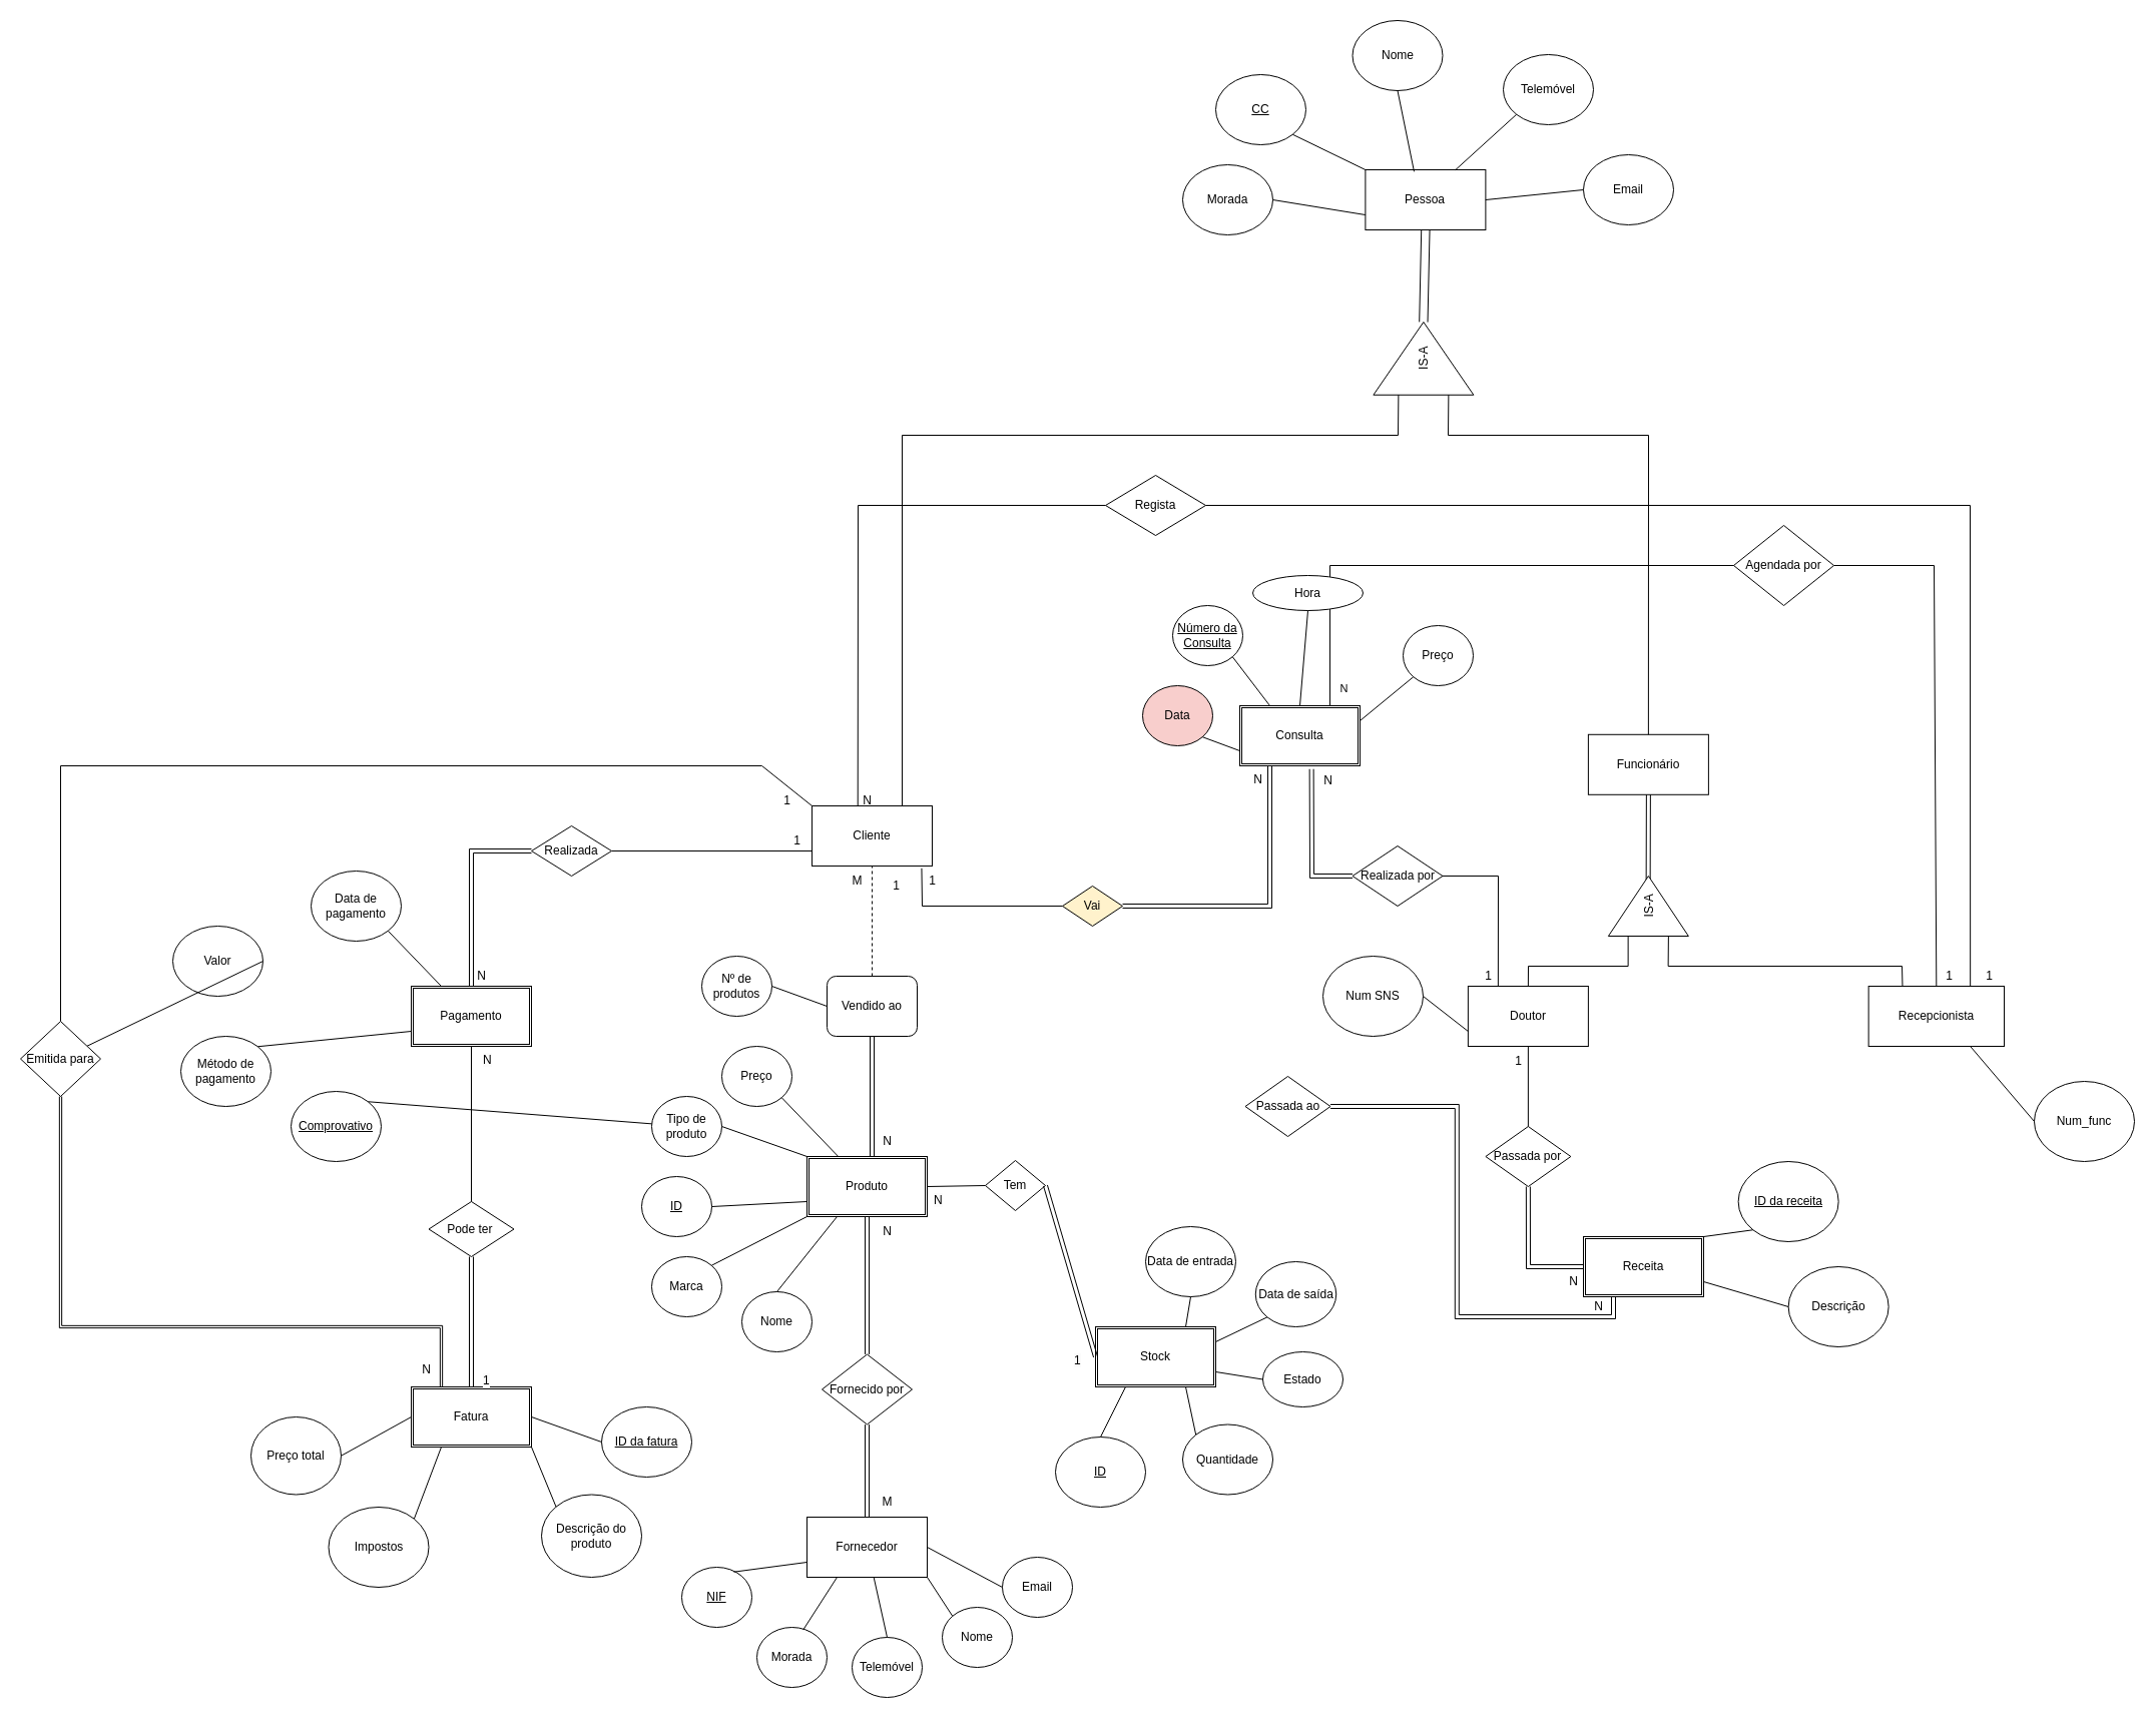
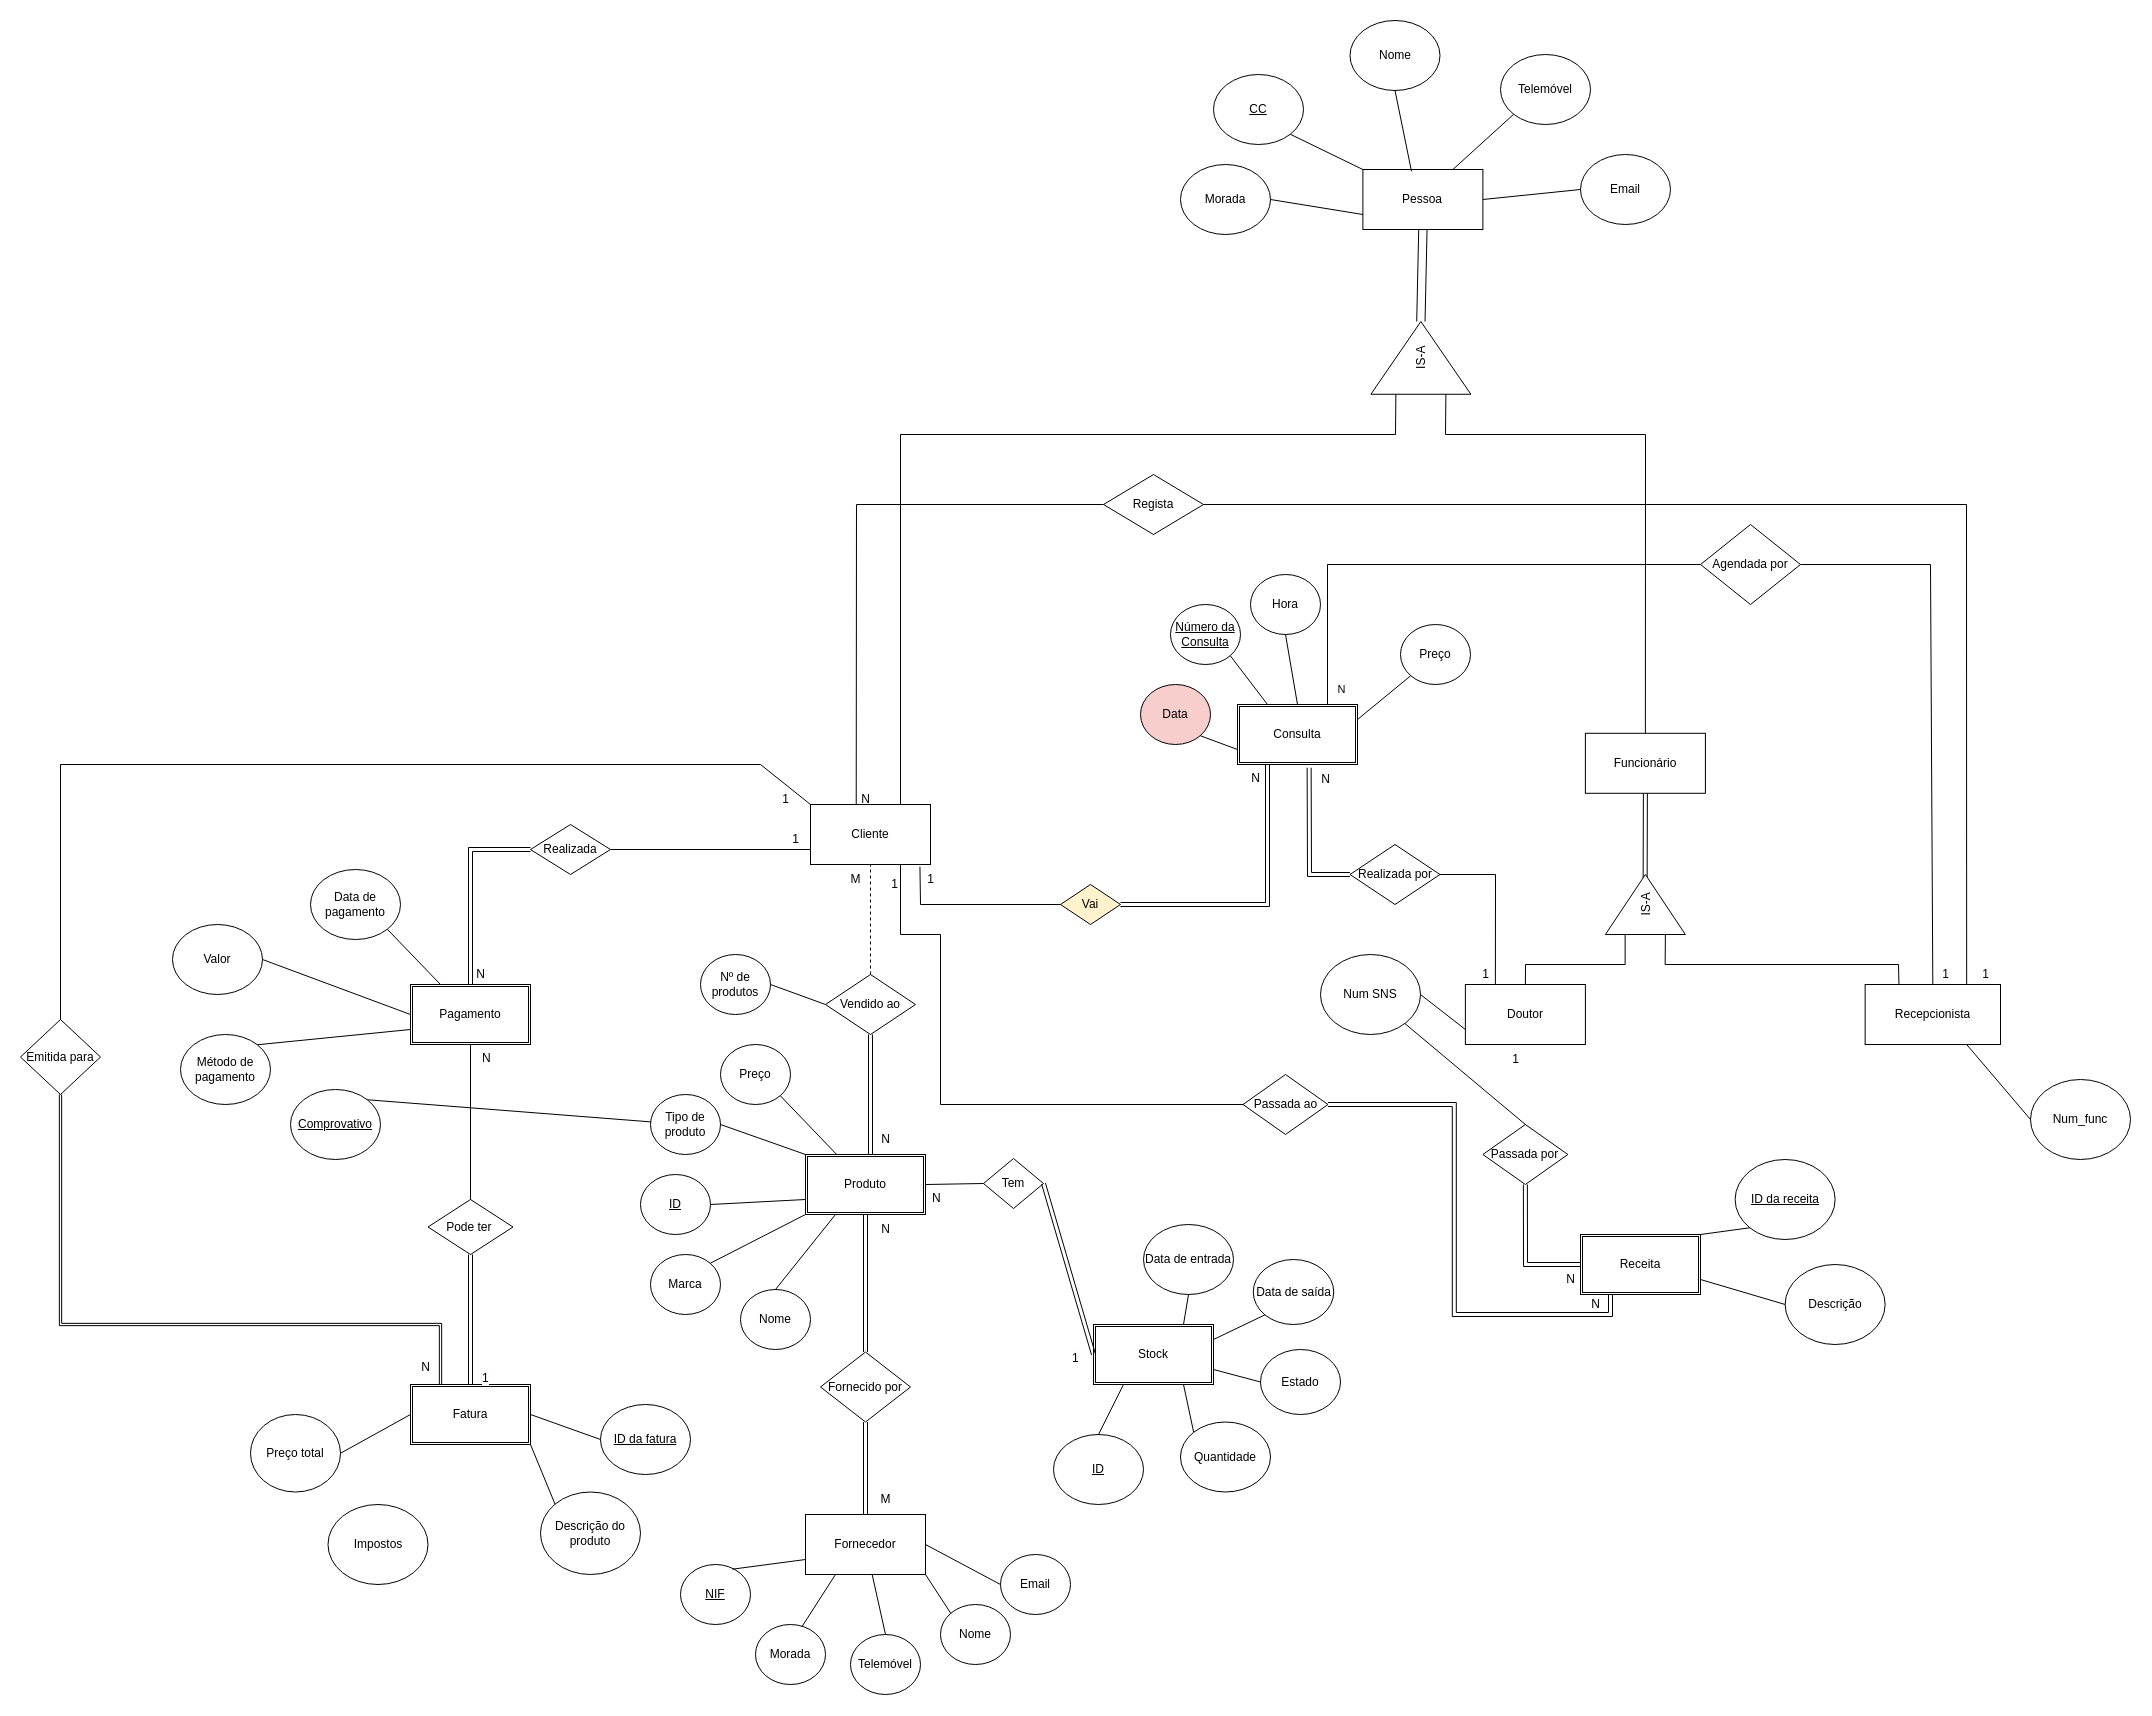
- <mxCell id="87" value="Agendada por" style="rhombus;whiteSpace=wrap;html=1;" parent="1" vertex="1"><mxGeometry x="1730" y="524" width="100" height="80" as="geometry" /></mxCell>
+ <mxCell id="87" value="Agendada por" style="rhombus;whiteSpace=wrap;html=1;" parent="1" vertex="1"><mxGeometry x="1700" y="524" width="100" height="80" as="geometry" /></mxCell>
- <mxCell id="118" value="Hora" style="ellipse;whiteSpace=wrap;html=1;" parent="1" vertex="1"><mxGeometry x="1250" y="574" width="110" height="35" as="geometry" /></mxCell>
+ <mxCell id="118" value="Hora" style="ellipse;whiteSpace=wrap;html=1;" parent="1" vertex="1"><mxGeometry x="1250" y="574" width="70" height="60" as="geometry" /></mxCell>
- <mxCell id="111" value="" style="endArrow=none;html=1;rounded=0;exitX=1;exitY=0.5;exitDx=0;exitDy=0;" parent="1" source="106" target="136" edge="1"><mxGeometry width="50" height="50" relative="1" as="geometry"><mxPoint x="280" y="1084" as="sourcePoint" /><mxPoint x="330" y="1034" as="targetPoint" /></mxGeometry></mxCell>
+ <mxCell id="111" value="" style="endArrow=none;html=1;rounded=0;entryX=0;entryY=0.5;entryDx=0;entryDy=0;exitX=1;exitY=0.5;exitDx=0;exitDy=0;" parent="1" source="106" target="67" edge="1"><mxGeometry width="50" height="50" relative="1" as="geometry"><mxPoint x="280" y="1084" as="sourcePoint" /><mxPoint x="330" y="1034" as="targetPoint" /></mxGeometry></mxCell>
- <mxCell id="42" value="Vendido ao" style="whiteSpace=wrap;html=1;rounded=1;" parent="1" vertex="1"><mxGeometry x="825" y="974" width="90" height="60" as="geometry" /></mxCell>
+ <mxCell id="42" value="Vendido ao" style="rhombus;whiteSpace=wrap;html=1;" parent="1" vertex="1"><mxGeometry x="825" y="974" width="90" height="60" as="geometry" /></mxCell>
- <mxCell id="52" value="" style="endArrow=none;html=1;rounded=0;entryX=0.5;entryY=1;entryDx=0;entryDy=0;exitX=0.5;exitY=0;exitDx=0;exitDy=0;" parent="1" source="51" target="9" edge="1"><mxGeometry width="50" height="50" relative="1" as="geometry"><mxPoint x="1480" y="1104" as="sourcePoint" /><mxPoint x="1530" y="1054" as="targetPoint" /></mxGeometry></mxCell>
+ <mxCell id="52" value="" style="endArrow=none;html=1;rounded=0;exitX=0.5;exitY=0;exitDx=0;exitDy=0;" parent="1" source="51" target="21" edge="1"><mxGeometry width="50" height="50" relative="1" as="geometry"><mxPoint x="1480" y="1104" as="sourcePoint" /><mxPoint x="1530" y="1054" as="targetPoint" /></mxGeometry></mxCell>
+ <mxCell id="2" style="edgeStyle=orthogonalEdgeStyle;rounded=0;orthogonalLoop=1;jettySize=auto;html=1;exitX=0.75;exitY=1;exitDx=0;exitDy=0;entryX=0;entryY=0.5;entryDx=0;entryDy=0;endArrow=none;endFill=0;" parent="1" source="3" target="125" edge="1"><mxGeometry relative="1" as="geometry"><mxPoint x="1450" y="1334" as="targetPoint" /><Array as="points"><mxPoint x="900" y="934" /><mxPoint x="940" y="934" /><mxPoint x="940" y="1104" /></Array></mxGeometry></mxCell>
- <mxCell id="63" value="Estado" style="ellipse;whiteSpace=wrap;html=1;" parent="1" vertex="1"><mxGeometry x="1260" y="1349" width="80" height="55" as="geometry" /></mxCell>
+ <mxCell id="63" value="Estado" style="ellipse;whiteSpace=wrap;html=1;" parent="1" vertex="1"><mxGeometry x="1260" y="1349" width="80" height="65" as="geometry" /></mxCell>
- <mxCell id="82" value="" style="endArrow=none;html=1;rounded=0;entryX=0.25;entryY=1;entryDx=0;entryDy=0;exitX=1;exitY=0;exitDx=0;exitDy=0;" parent="1" source="79" target="71" edge="1"><mxGeometry width="50" height="50" relative="1" as="geometry"><mxPoint x="430" y="1544" as="sourcePoint" /><mxPoint x="480" y="1494" as="targetPoint" /></mxGeometry></mxCell>
